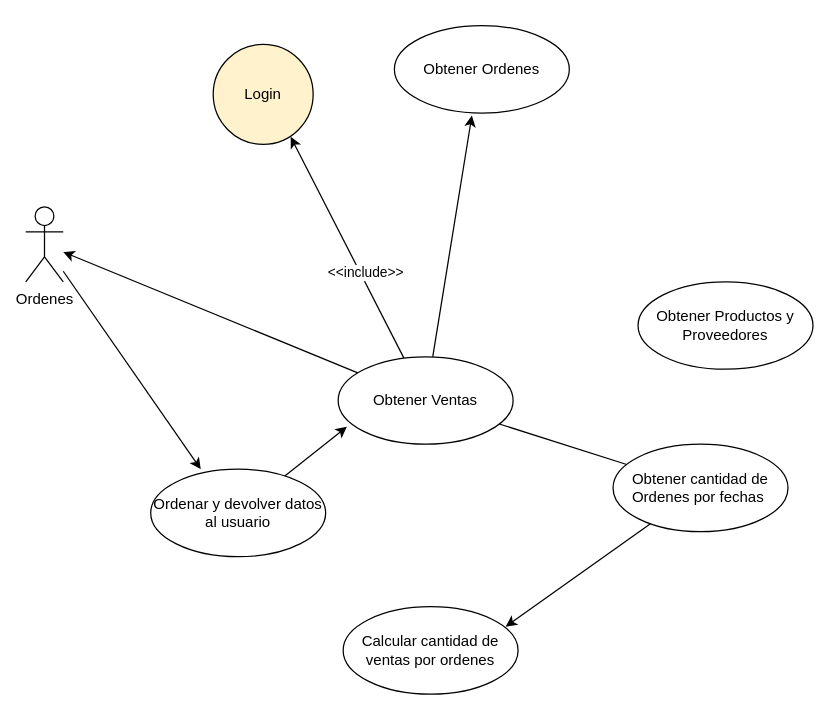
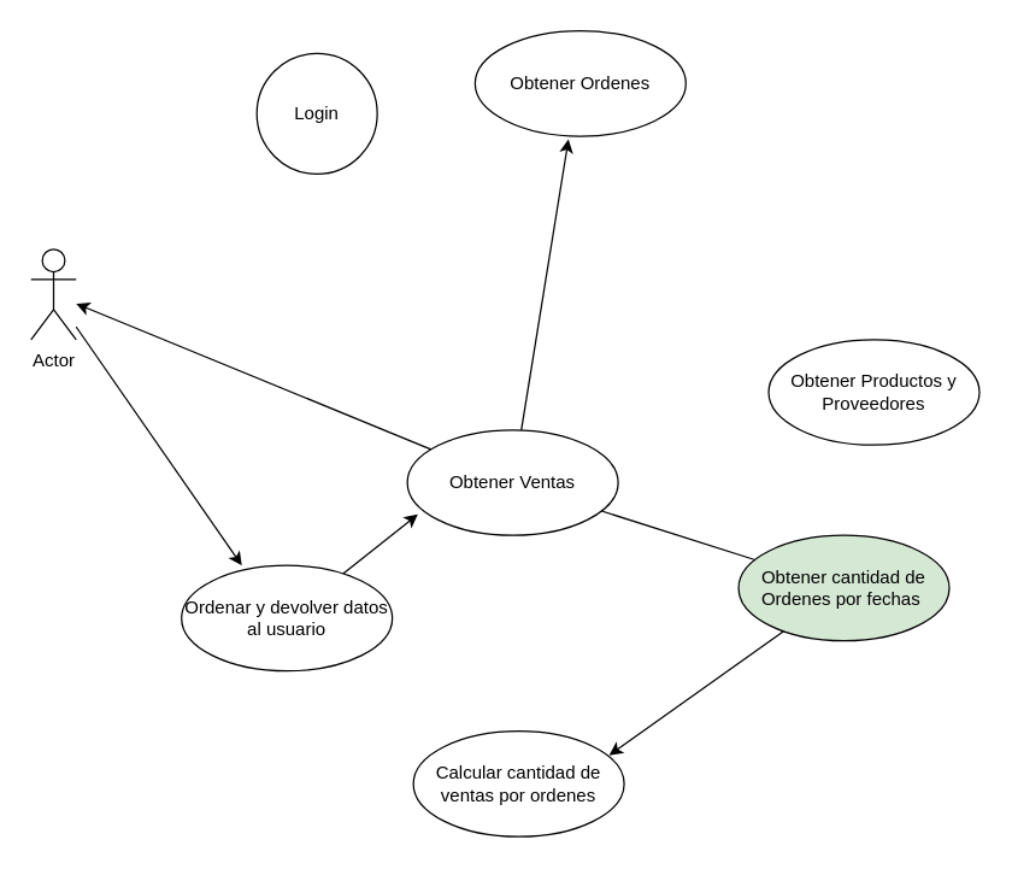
- <mxCell id="4" value="Login" style="ellipse;whiteSpace=wrap;html=1;fillColor=#fff2cc;" vertex="1" parent="1"><mxGeometry x="170" y="35" width="80" height="80" as="geometry" /></mxCell>
+ <mxCell id="4" value="Login" style="ellipse;whiteSpace=wrap;html=1;" vertex="1" parent="1"><mxGeometry x="170" y="35" width="80" height="80" as="geometry" /></mxCell>
- <mxCell id="5" style="edgeStyle=none;html=1;entryX=0.775;entryY=0.925;entryDx=0;entryDy=0;entryPerimeter=0;" edge="1" parent="1" source="10" target="4"><mxGeometry relative="1" as="geometry" /></mxCell>
- <mxCell id="6" value="&amp;lt;&amp;lt;include&amp;gt;&amp;gt;" style="edgeLabel;html=1;align=center;verticalAlign=middle;resizable=0;points=[];" vertex="1" connectable="0" parent="5"><mxGeometry x="-0.246" y="-3" relative="1" as="geometry"><mxPoint as="offset" /></mxGeometry></mxCell>
- <mxCell id="3" value="Ordenes" style="shape=umlActor;verticalLabelPosition=bottom;verticalAlign=top;html=1;" vertex="1" parent="1"><mxGeometry x="20" y="165" width="30" height="60" as="geometry" /></mxCell>
+ <mxCell id="3" value="Actor" style="shape=umlActor;verticalLabelPosition=bottom;verticalAlign=top;html=1;" vertex="1" parent="1"><mxGeometry x="20" y="165" width="30" height="60" as="geometry" /></mxCell>
- <mxCell id="14" value="Obtener cantidad de Ordenes por fechas&amp;nbsp;" style="ellipse;whiteSpace=wrap;html=1;" vertex="1" parent="1"><mxGeometry x="490" y="355" width="140" height="70" as="geometry" /></mxCell>
+ <mxCell id="14" value="Obtener cantidad de Ordenes por fechas&amp;nbsp;" style="ellipse;whiteSpace=wrap;html=1;fillColor=#d5e8d4;" vertex="1" parent="1"><mxGeometry x="490" y="355" width="140" height="70" as="geometry" /></mxCell>
